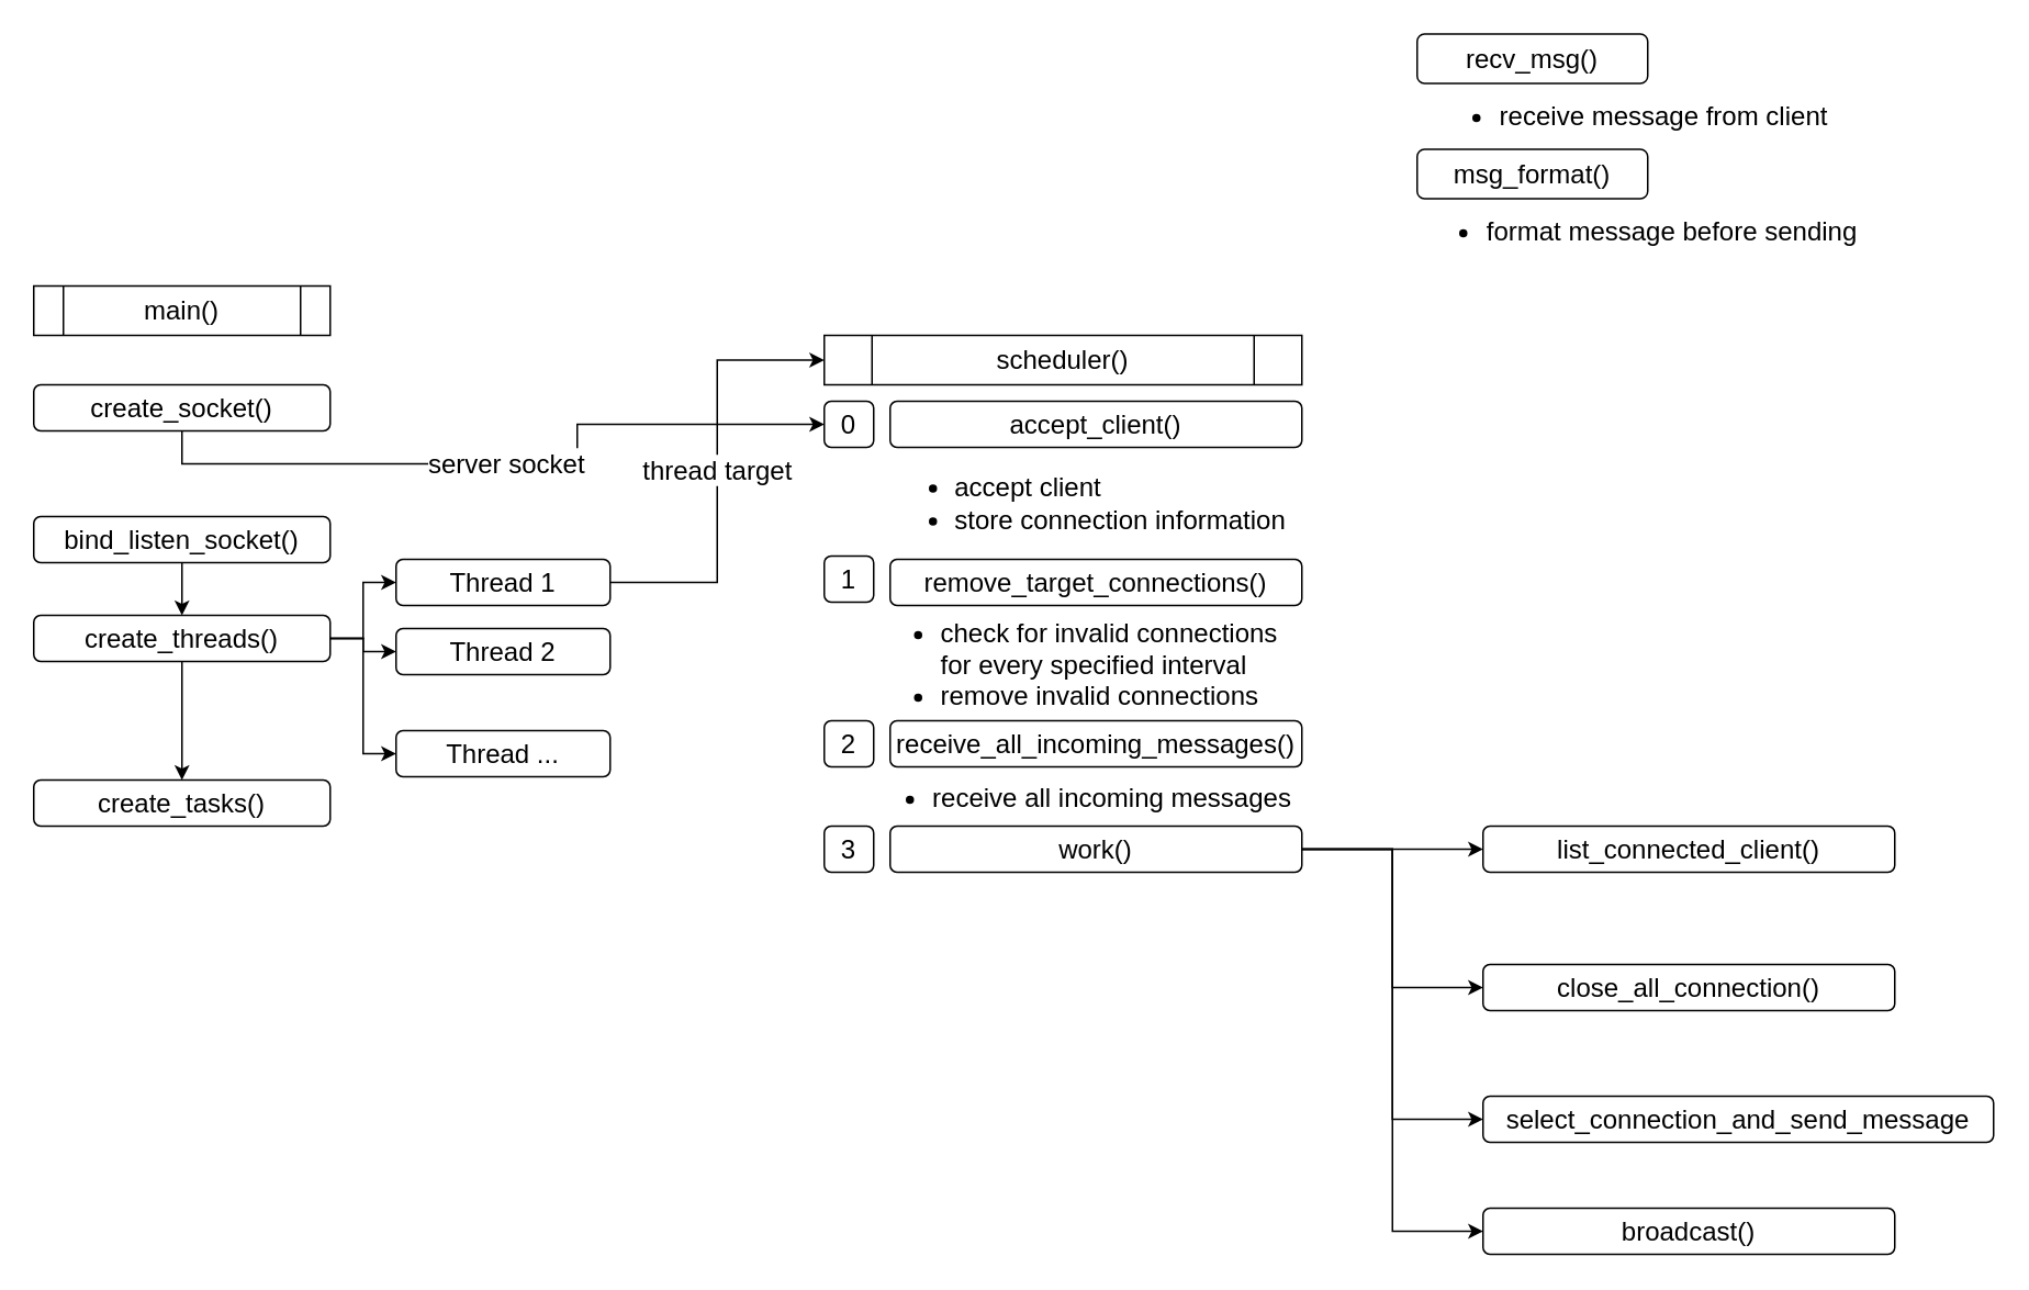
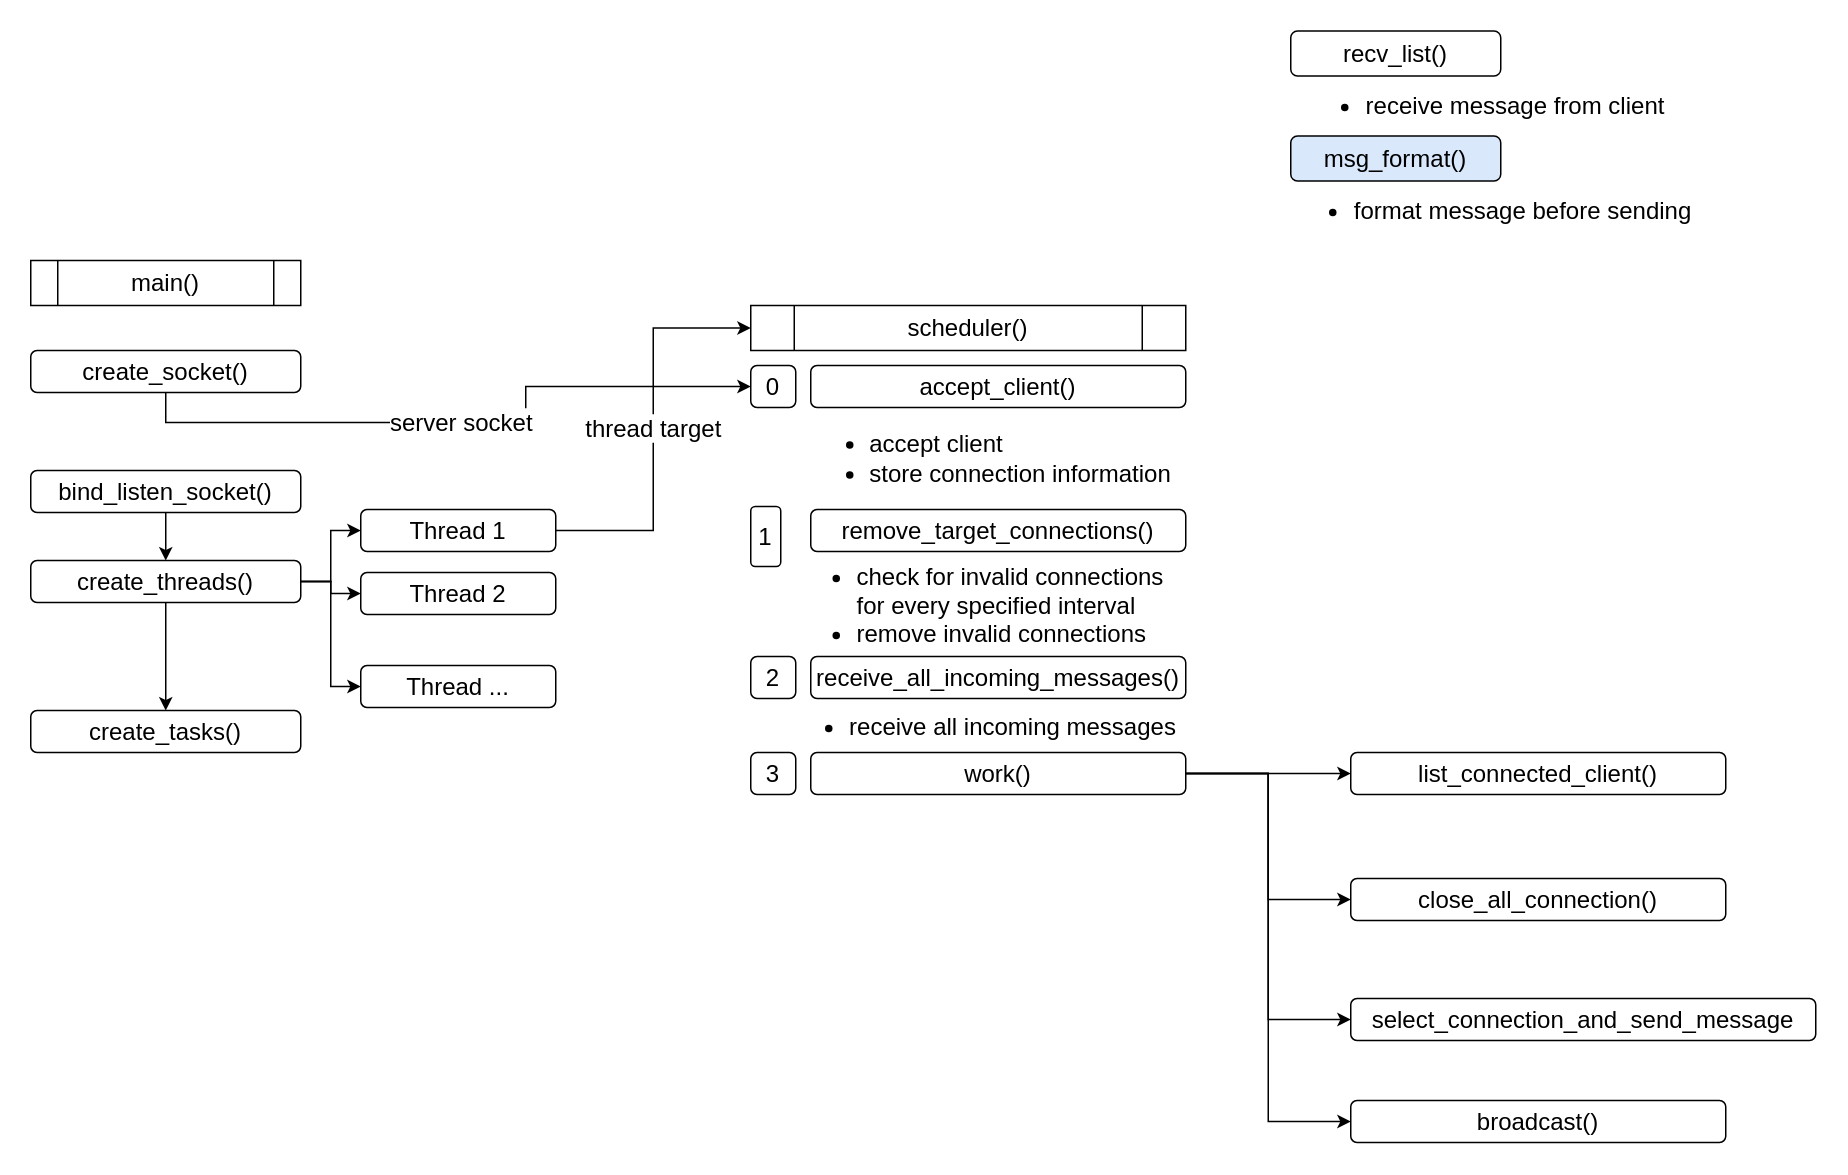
- <mxCell id="13" value="recv_msg()" style="rounded=1;whiteSpace=wrap;html=1;fontSize=16;align=center;" vertex="1" parent="1"><mxGeometry x="860" y="20" width="140" height="30" as="geometry" /></mxCell>
+ <mxCell id="13" value="recv_list()" style="rounded=1;whiteSpace=wrap;html=1;fontSize=16;align=center;" vertex="1" parent="1"><mxGeometry x="860" y="20" width="140" height="30" as="geometry" /></mxCell>
- <mxCell id="14" value="msg_format()" style="rounded=1;whiteSpace=wrap;html=1;fontSize=16;align=center;" vertex="1" parent="1"><mxGeometry x="860" y="90" width="140" height="30" as="geometry" /></mxCell>
+ <mxCell id="14" value="msg_format()" style="rounded=1;whiteSpace=wrap;html=1;fontSize=16;align=center;fillColor=#dae8fc;" vertex="1" parent="1"><mxGeometry x="860" y="90" width="140" height="30" as="geometry" /></mxCell>
- <mxCell id="31" value="1" style="rounded=1;whiteSpace=wrap;html=1;fontSize=16;align=center;" vertex="1" parent="1"><mxGeometry x="500" y="337" width="30" height="28" as="geometry" /></mxCell>
+ <mxCell id="31" value="1" style="rounded=1;whiteSpace=wrap;html=1;fontSize=16;align=center;" vertex="1" parent="1"><mxGeometry x="500" y="337" width="20" height="40" as="geometry" /></mxCell>
